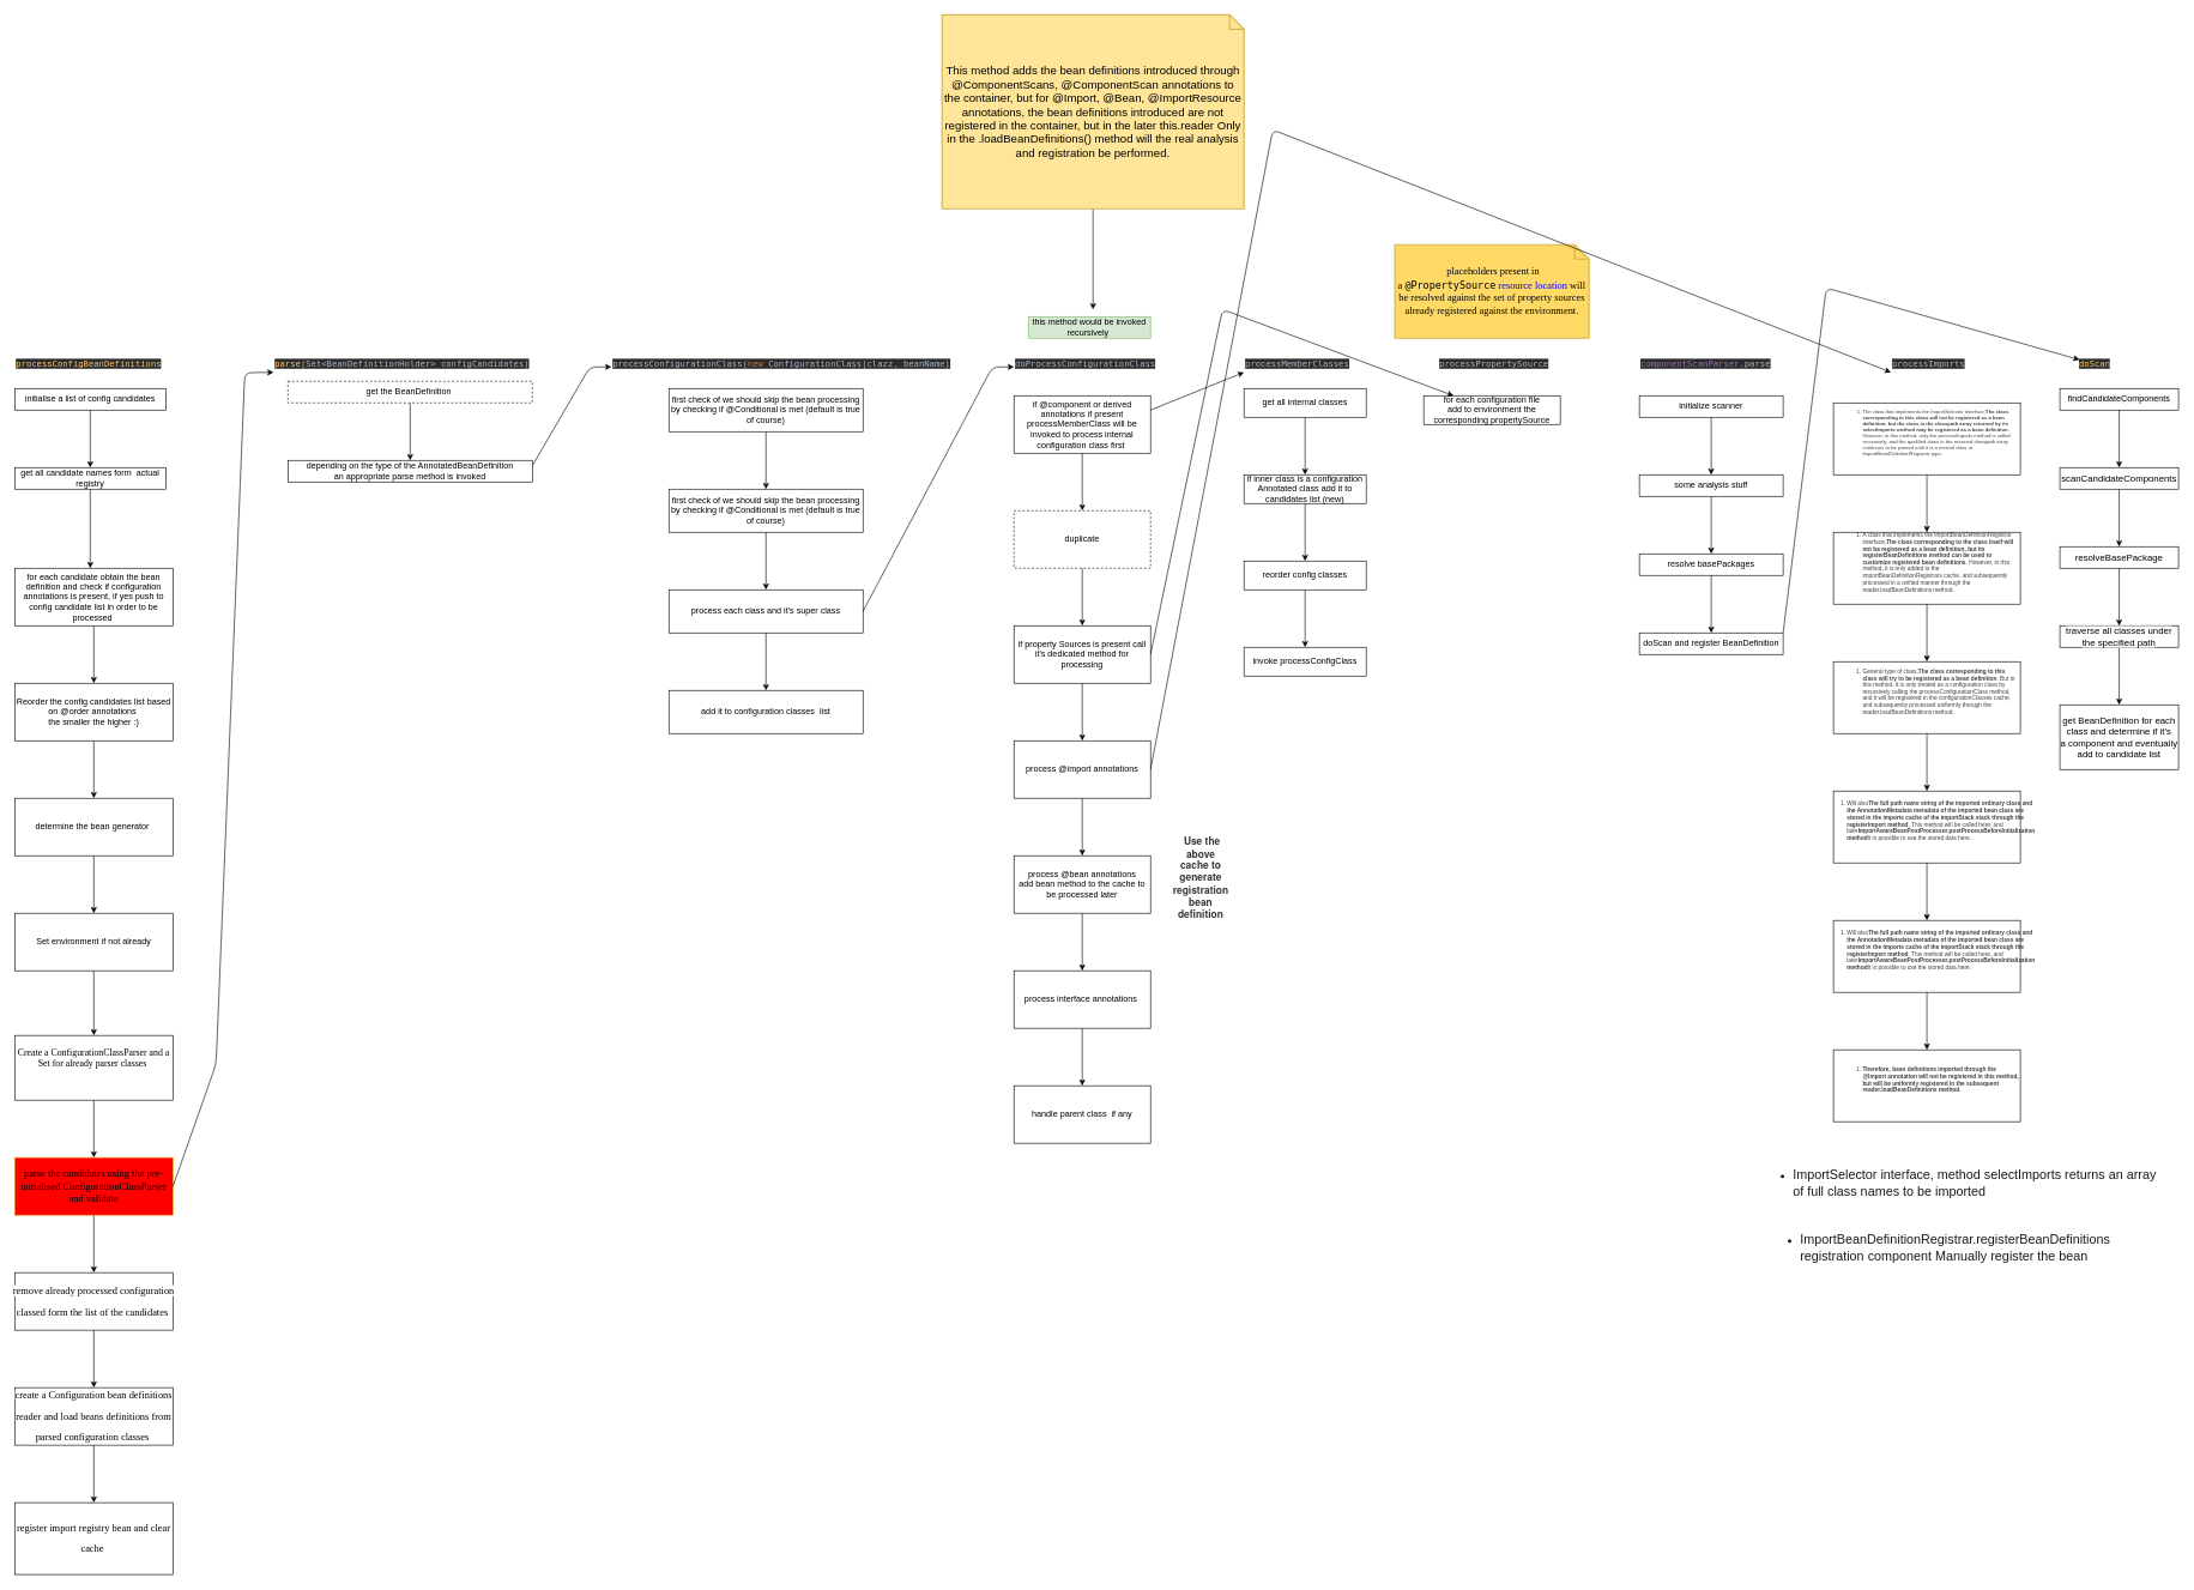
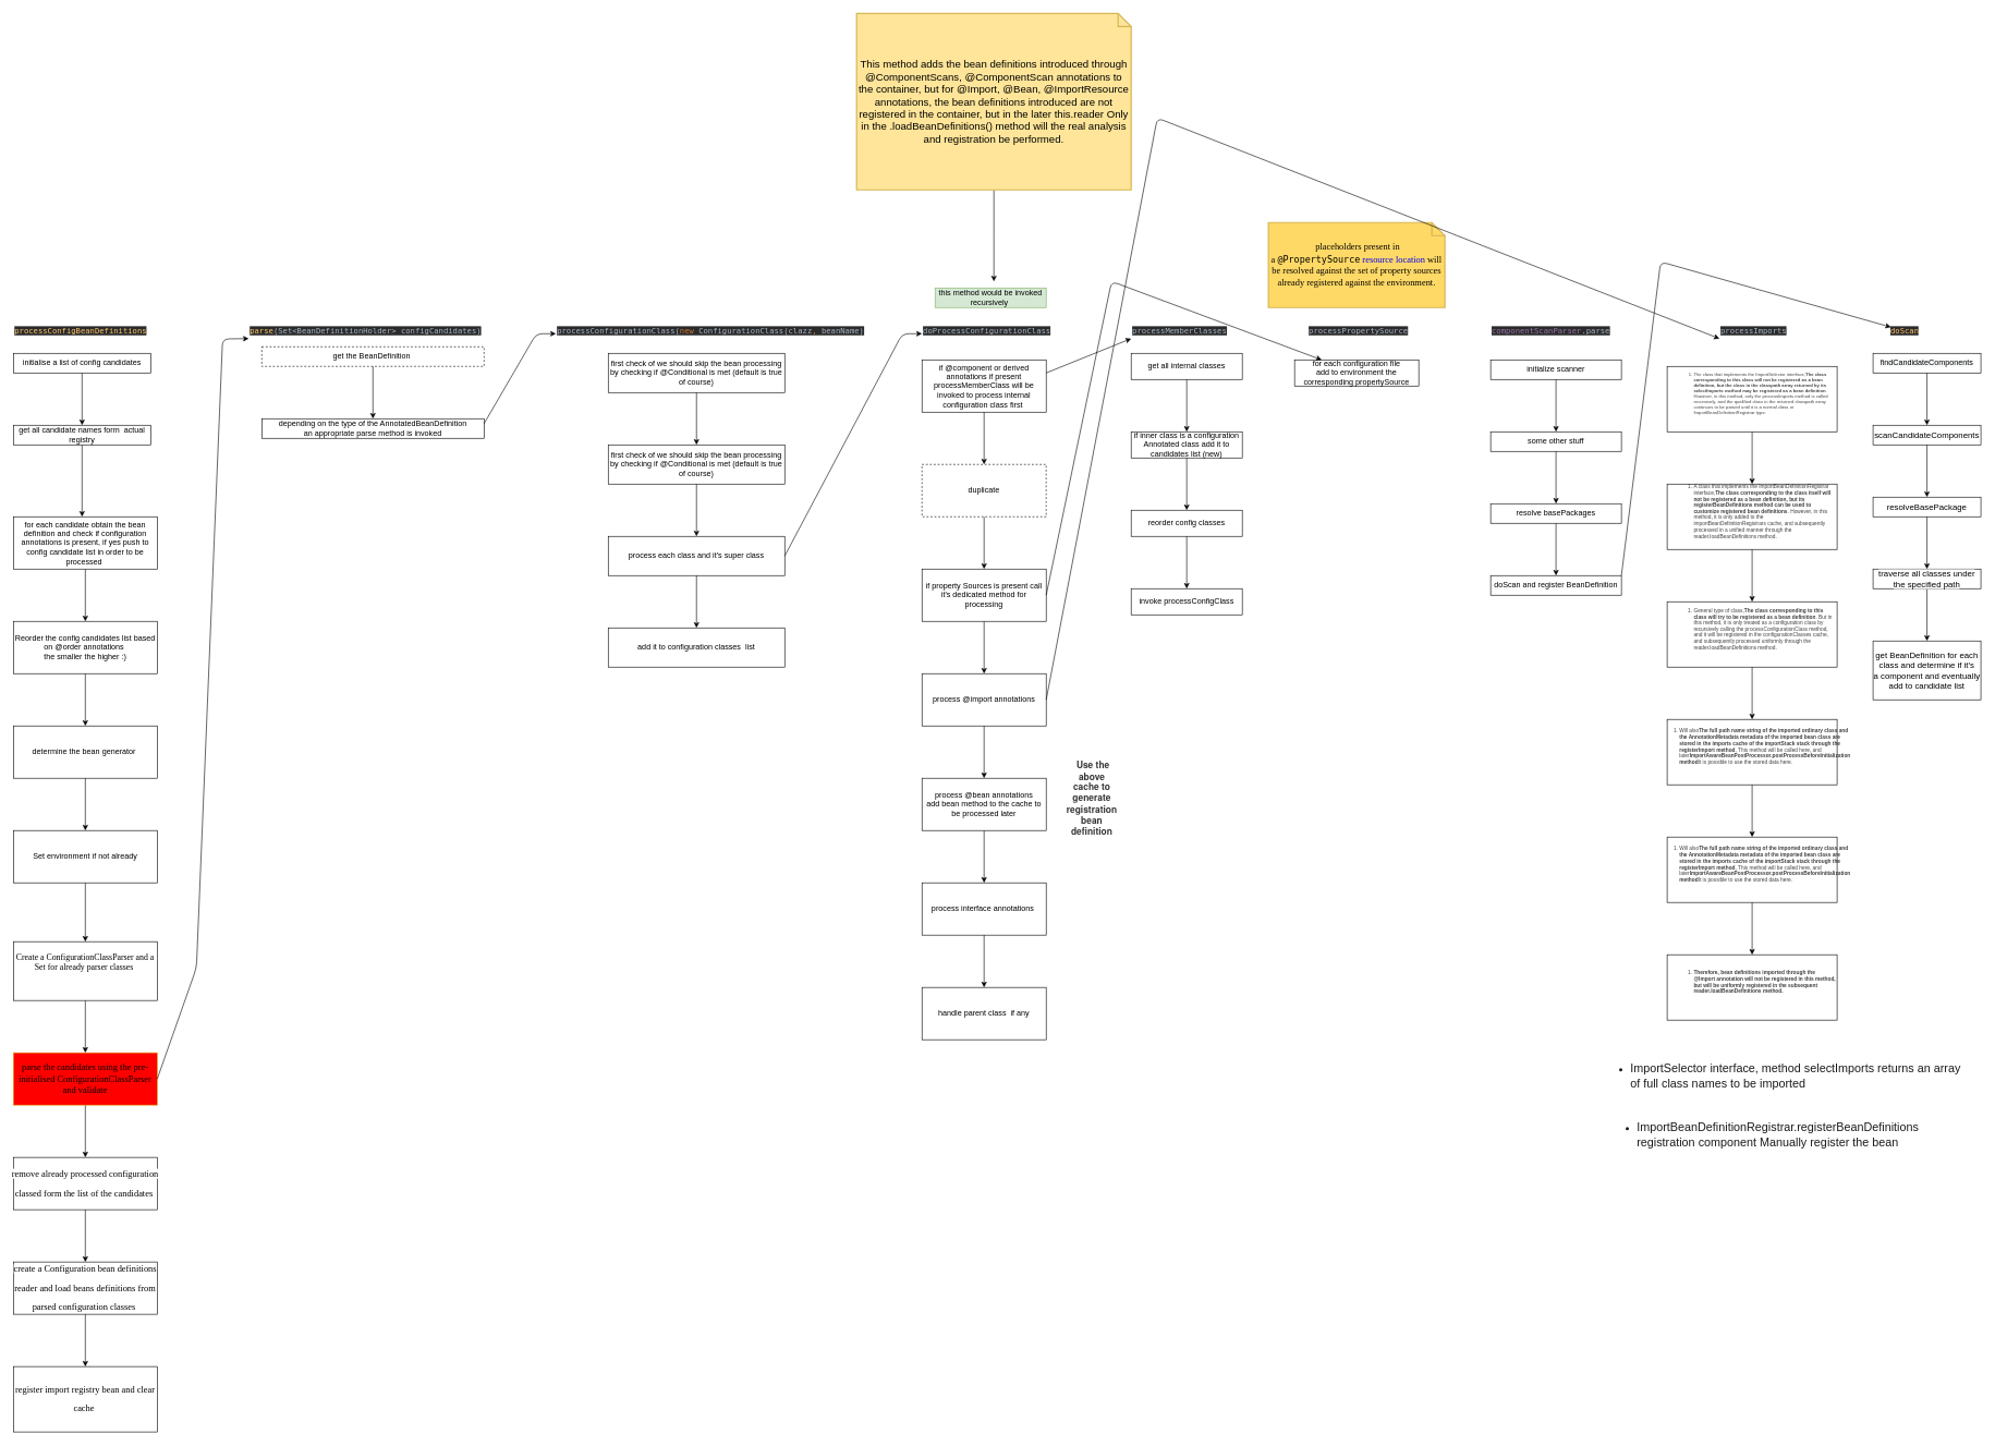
- <mxCell id="72" value="some analysis stuff" style="rounded=0;whiteSpace=wrap;html=1;strokeColor=#000000;fillColor=none;" vertex="1" parent="1"><mxGeometry x="2280" y="660" width="200" height="30" as="geometry" /></mxCell>
+ <mxCell id="72" value="some other stuff" style="rounded=0;whiteSpace=wrap;html=1;strokeColor=#000000;fillColor=none;" vertex="1" parent="1"><mxGeometry x="2280" y="660" width="200" height="30" as="geometry" /></mxCell>
